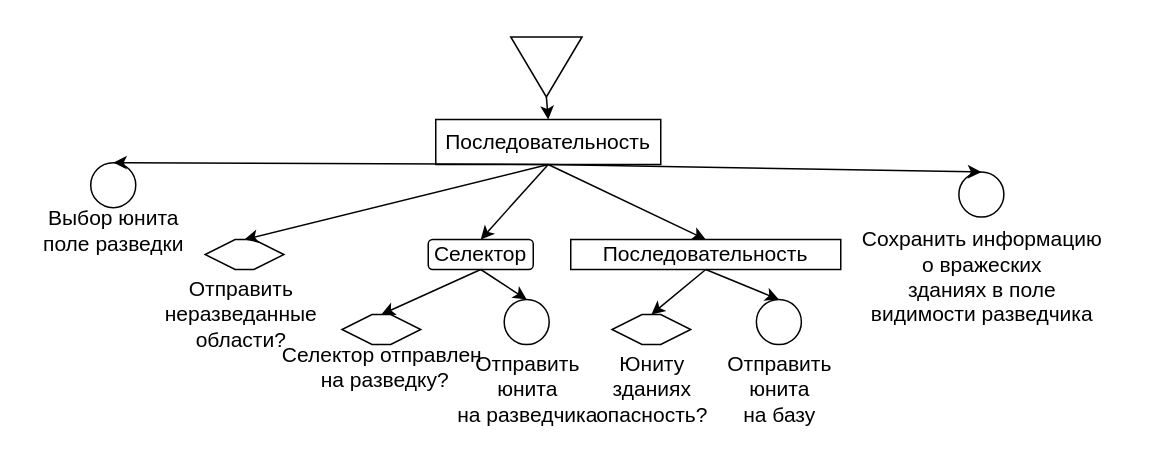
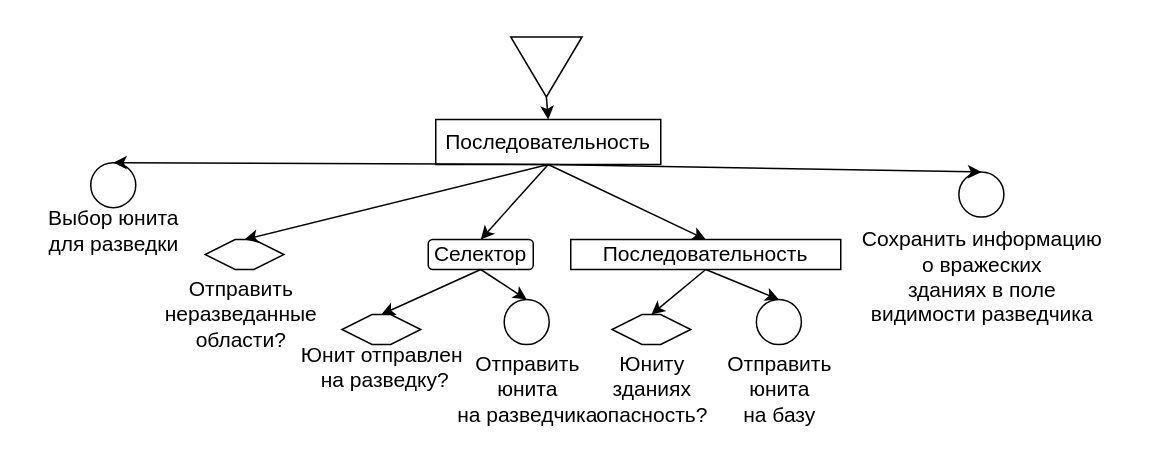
- <mxCell id="6" value="&lt;font style=&quot;font-size: 14px;&quot;&gt;Выбор юнита &lt;br&gt;поле разведки&lt;/font&gt;" style="text;html=1;align=center;verticalAlign=middle;resizable=0;points=[];autosize=1;strokeColor=none;fillColor=none;" vertex="1" parent="1"><mxGeometry x="20" y="127.75" width="110" height="50" as="geometry" /></mxCell>
+ <mxCell id="6" value="&lt;font style=&quot;font-size: 14px;&quot;&gt;Выбор юнита &lt;br&gt;для разведки&lt;/font&gt;" style="text;html=1;align=center;verticalAlign=middle;resizable=0;points=[];autosize=1;strokeColor=none;fillColor=none;" vertex="1" parent="1"><mxGeometry x="20" y="127.75" width="110" height="50" as="geometry" /></mxCell>
- <mxCell id="11" value="&lt;span style=&quot;font-size: 14px;&quot;&gt;Селектор отправлен&lt;br&gt;&amp;nbsp;на разведку?&lt;/span&gt;" style="text;html=1;align=center;verticalAlign=middle;resizable=0;points=[];autosize=1;strokeColor=none;fillColor=none;" vertex="1" parent="1"><mxGeometry x="188.75" y="219" width="130" height="50" as="geometry" /></mxCell>
+ <mxCell id="11" value="&lt;span style=&quot;font-size: 14px;&quot;&gt;Юнит отправлен&lt;br&gt;&amp;nbsp;на разведку?&lt;/span&gt;" style="text;html=1;align=center;verticalAlign=middle;resizable=0;points=[];autosize=1;strokeColor=none;fillColor=none;" vertex="1" parent="1"><mxGeometry x="188.75" y="219" width="130" height="50" as="geometry" /></mxCell>
